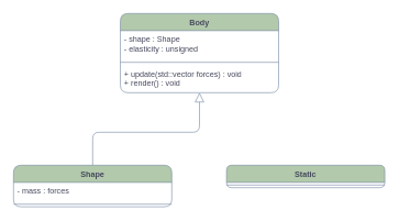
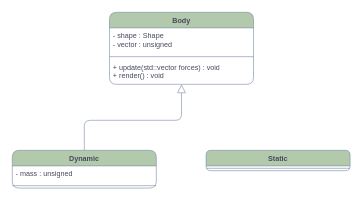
- <mxCell id="9" value="&lt;div&gt;- shape : Shape&lt;/div&gt;&lt;div&gt;- elasticity : unsigned&lt;/div&gt;" style="text;strokeColor=none;fillColor=none;align=left;verticalAlign=top;spacingLeft=4;spacingRight=4;overflow=hidden;rotatable=0;points=[[0,0.5],[1,0.5]];portConstraint=eastwest;whiteSpace=wrap;html=1;fontColor=#46495D;" vertex="1" parent="8"><mxGeometry y="26" width="240" height="44" as="geometry" /></mxCell>
+ <mxCell id="9" value="&lt;div&gt;- shape : Shape&lt;/div&gt;&lt;div&gt;- vector : unsigned&lt;/div&gt;" style="text;strokeColor=none;fillColor=none;align=left;verticalAlign=top;spacingLeft=4;spacingRight=4;overflow=hidden;rotatable=0;points=[[0,0.5],[1,0.5]];portConstraint=eastwest;whiteSpace=wrap;html=1;fontColor=#46495D;" vertex="1" parent="8"><mxGeometry y="26" width="240" height="44" as="geometry" /></mxCell>
- <mxCell id="3" value="Shape" style="swimlane;fontStyle=1;align=center;verticalAlign=top;childLayout=stackLayout;horizontal=1;startSize=26;horizontalStack=0;resizeParent=1;resizeParentMax=0;resizeLast=0;collapsible=1;marginBottom=0;whiteSpace=wrap;html=1;rounded=1;strokeColor=#788AA3;fontColor=#46495D;fillColor=#B2C9AB;" vertex="1" parent="1"><mxGeometry x="20" y="250" width="240" height="63" as="geometry" /></mxCell>
+ <mxCell id="3" value="Dynamic" style="swimlane;fontStyle=1;align=center;verticalAlign=top;childLayout=stackLayout;horizontal=1;startSize=26;horizontalStack=0;resizeParent=1;resizeParentMax=0;resizeLast=0;collapsible=1;marginBottom=0;whiteSpace=wrap;html=1;rounded=1;strokeColor=#788AA3;fontColor=#46495D;fillColor=#B2C9AB;" vertex="1" parent="1"><mxGeometry x="20" y="250" width="240" height="63" as="geometry" /></mxCell>
- <mxCell id="4" value="- mass : forces&lt;div&gt;&lt;br&gt;&lt;/div&gt;" style="text;strokeColor=none;fillColor=none;align=left;verticalAlign=top;spacingLeft=4;spacingRight=4;overflow=hidden;rotatable=0;points=[[0,0.5],[1,0.5]];portConstraint=eastwest;whiteSpace=wrap;html=1;fontColor=#46495D;" vertex="1" parent="3"><mxGeometry y="26" width="240" height="29" as="geometry" /></mxCell>
+ <mxCell id="4" value="- mass : unsigned&lt;div&gt;&lt;br&gt;&lt;/div&gt;" style="text;strokeColor=none;fillColor=none;align=left;verticalAlign=top;spacingLeft=4;spacingRight=4;overflow=hidden;rotatable=0;points=[[0,0.5],[1,0.5]];portConstraint=eastwest;whiteSpace=wrap;html=1;fontColor=#46495D;" vertex="1" parent="3"><mxGeometry y="26" width="240" height="29" as="geometry" /></mxCell>
